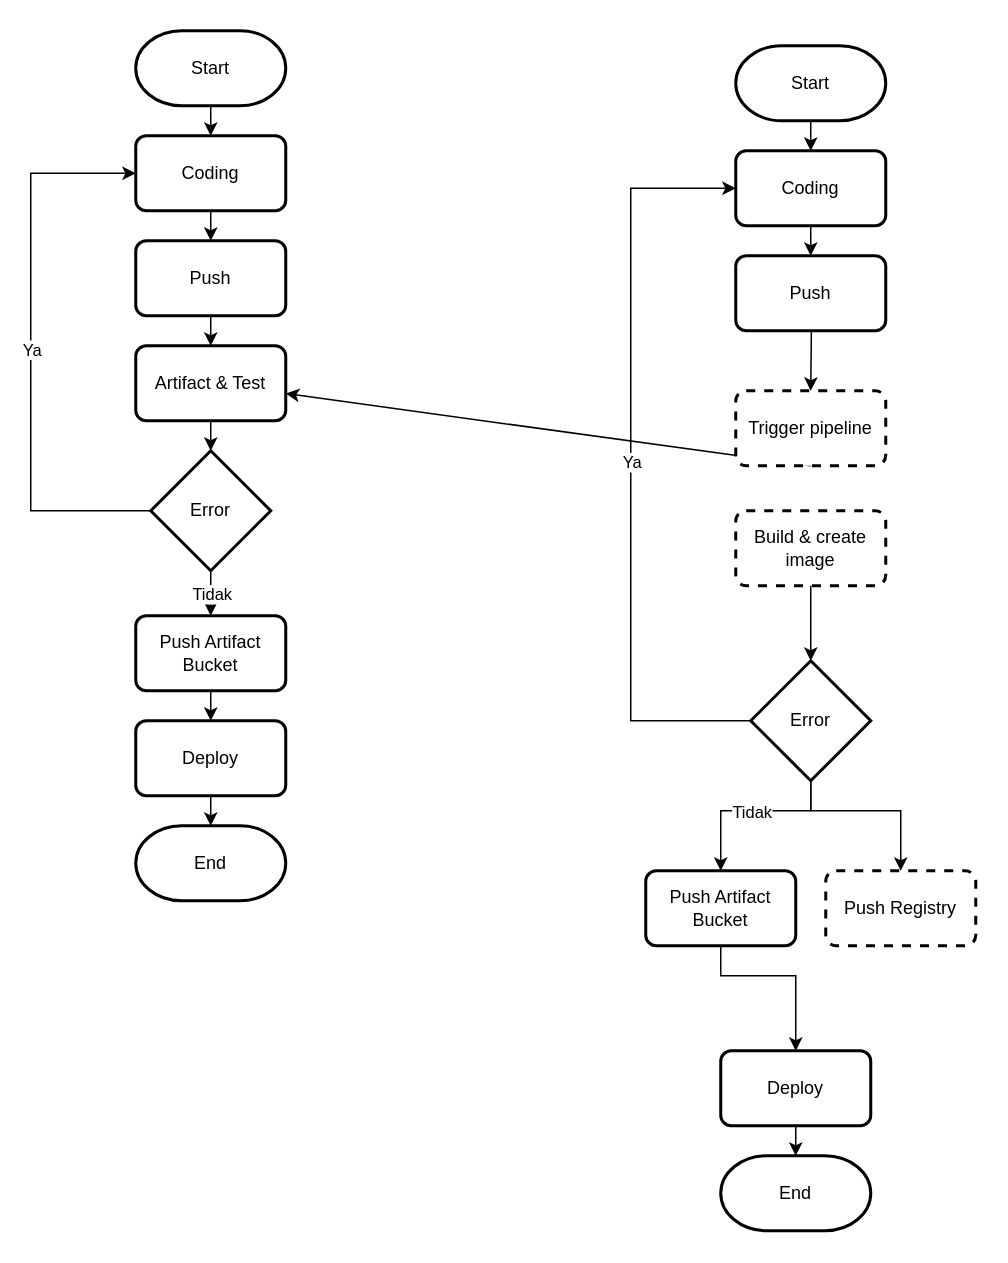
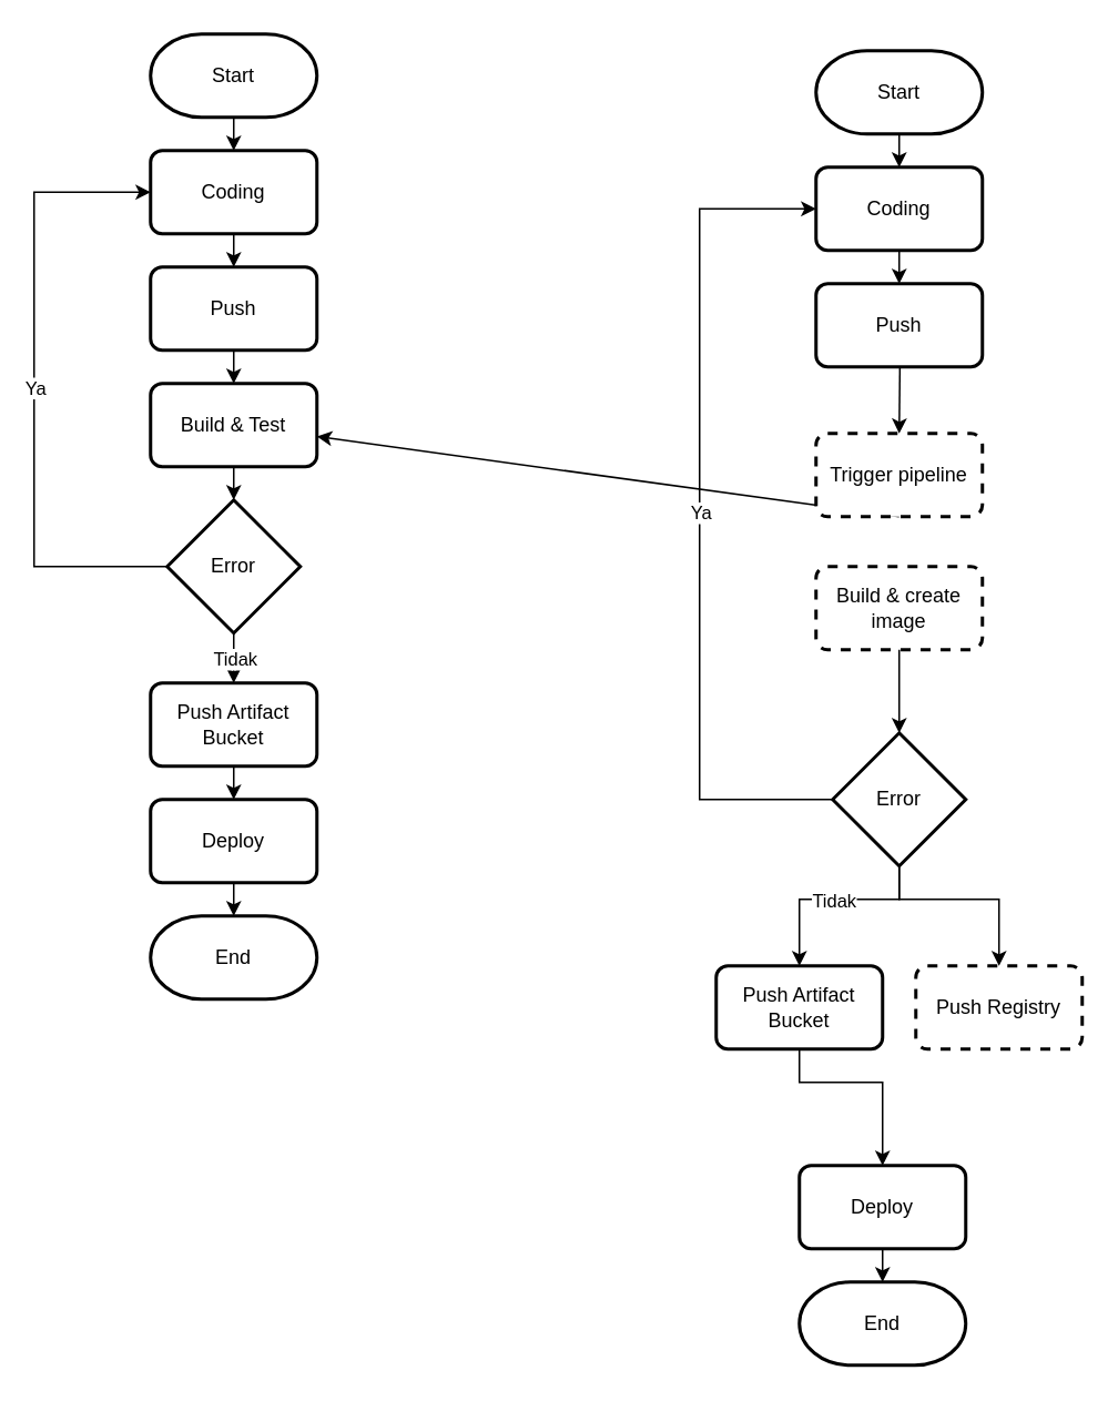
- <mxCell id="5" value="Artifact &amp;amp; Test" style="rounded=1;whiteSpace=wrap;html=1;absoluteArcSize=1;arcSize=14;strokeWidth=2;" parent="1" vertex="1"><mxGeometry x="90" y="230" width="100" height="50" as="geometry" /></mxCell>
+ <mxCell id="5" value="Build &amp;amp; Test" style="rounded=1;whiteSpace=wrap;html=1;absoluteArcSize=1;arcSize=14;strokeWidth=2;" parent="1" vertex="1"><mxGeometry x="90" y="230" width="100" height="50" as="geometry" /></mxCell>
